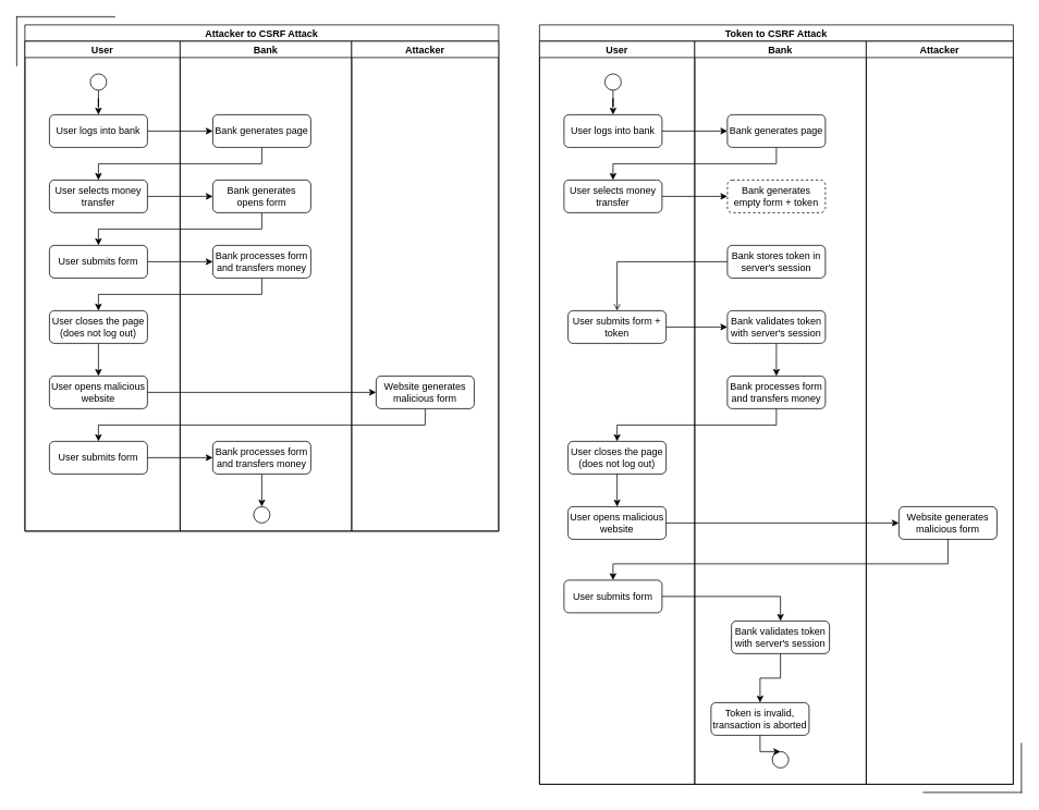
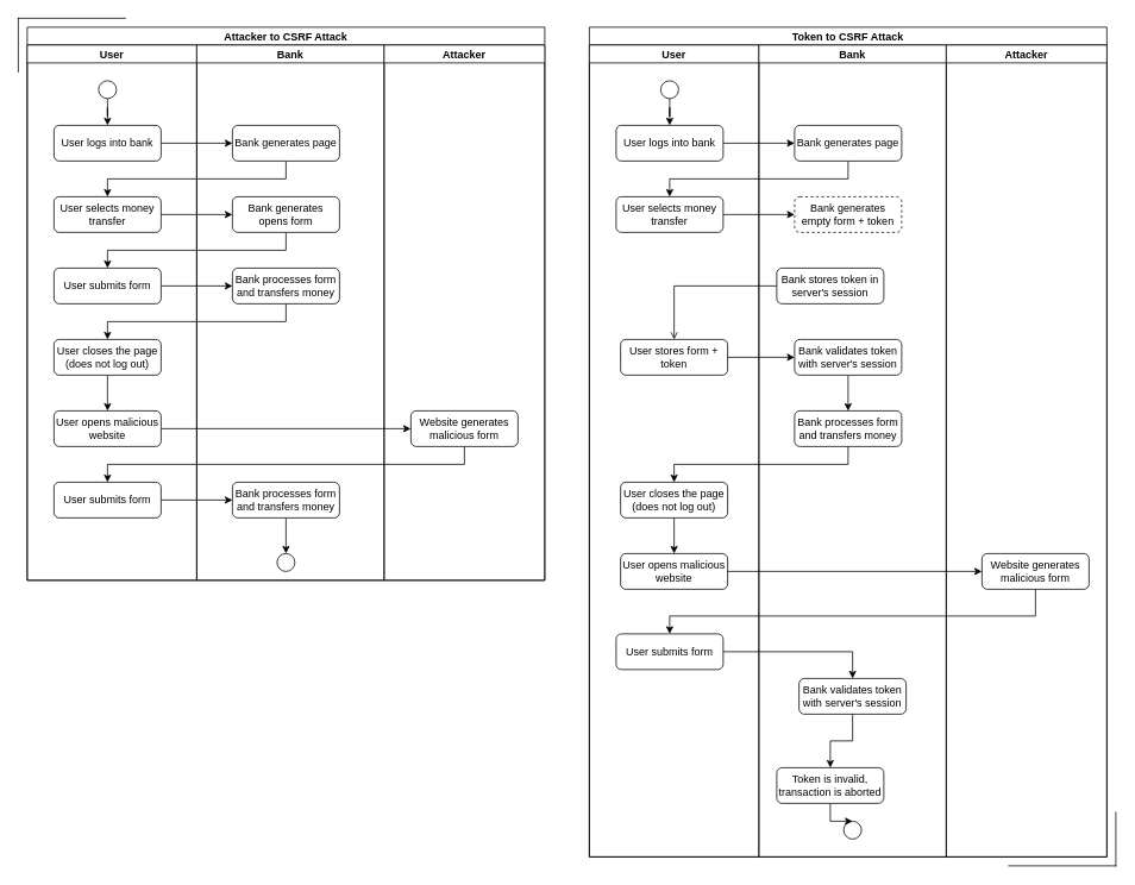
- <mxCell id="52" value="&lt;div&gt;Bank stores token in server's session&lt;/div&gt;" style="rounded=1;whiteSpace=wrap;html=1;fontSize=12;glass=0;strokeWidth=1;shadow=0;" vertex="1" parent="47"><mxGeometry x="40" y="250" width="120" height="40" as="geometry" /></mxCell>
+ <mxCell id="52" value="&lt;div&gt;Bank stores token in server's session&lt;/div&gt;" style="rounded=1;whiteSpace=wrap;html=1;fontSize=12;glass=0;strokeWidth=1;shadow=0;" vertex="1" parent="47"><mxGeometry x="20" y="250" width="120" height="40" as="geometry" /></mxCell>
- <mxCell id="42" value="User submits form + token" style="rounded=1;whiteSpace=wrap;html=1;fontSize=12;glass=0;strokeWidth=1;shadow=0;" vertex="1" parent="41"><mxGeometry x="35" y="330" width="120" height="40" as="geometry" /></mxCell>
+ <mxCell id="42" value="User stores form + token" style="rounded=1;whiteSpace=wrap;html=1;fontSize=12;glass=0;strokeWidth=1;shadow=0;" vertex="1" parent="41"><mxGeometry x="35" y="330" width="120" height="40" as="geometry" /></mxCell>
